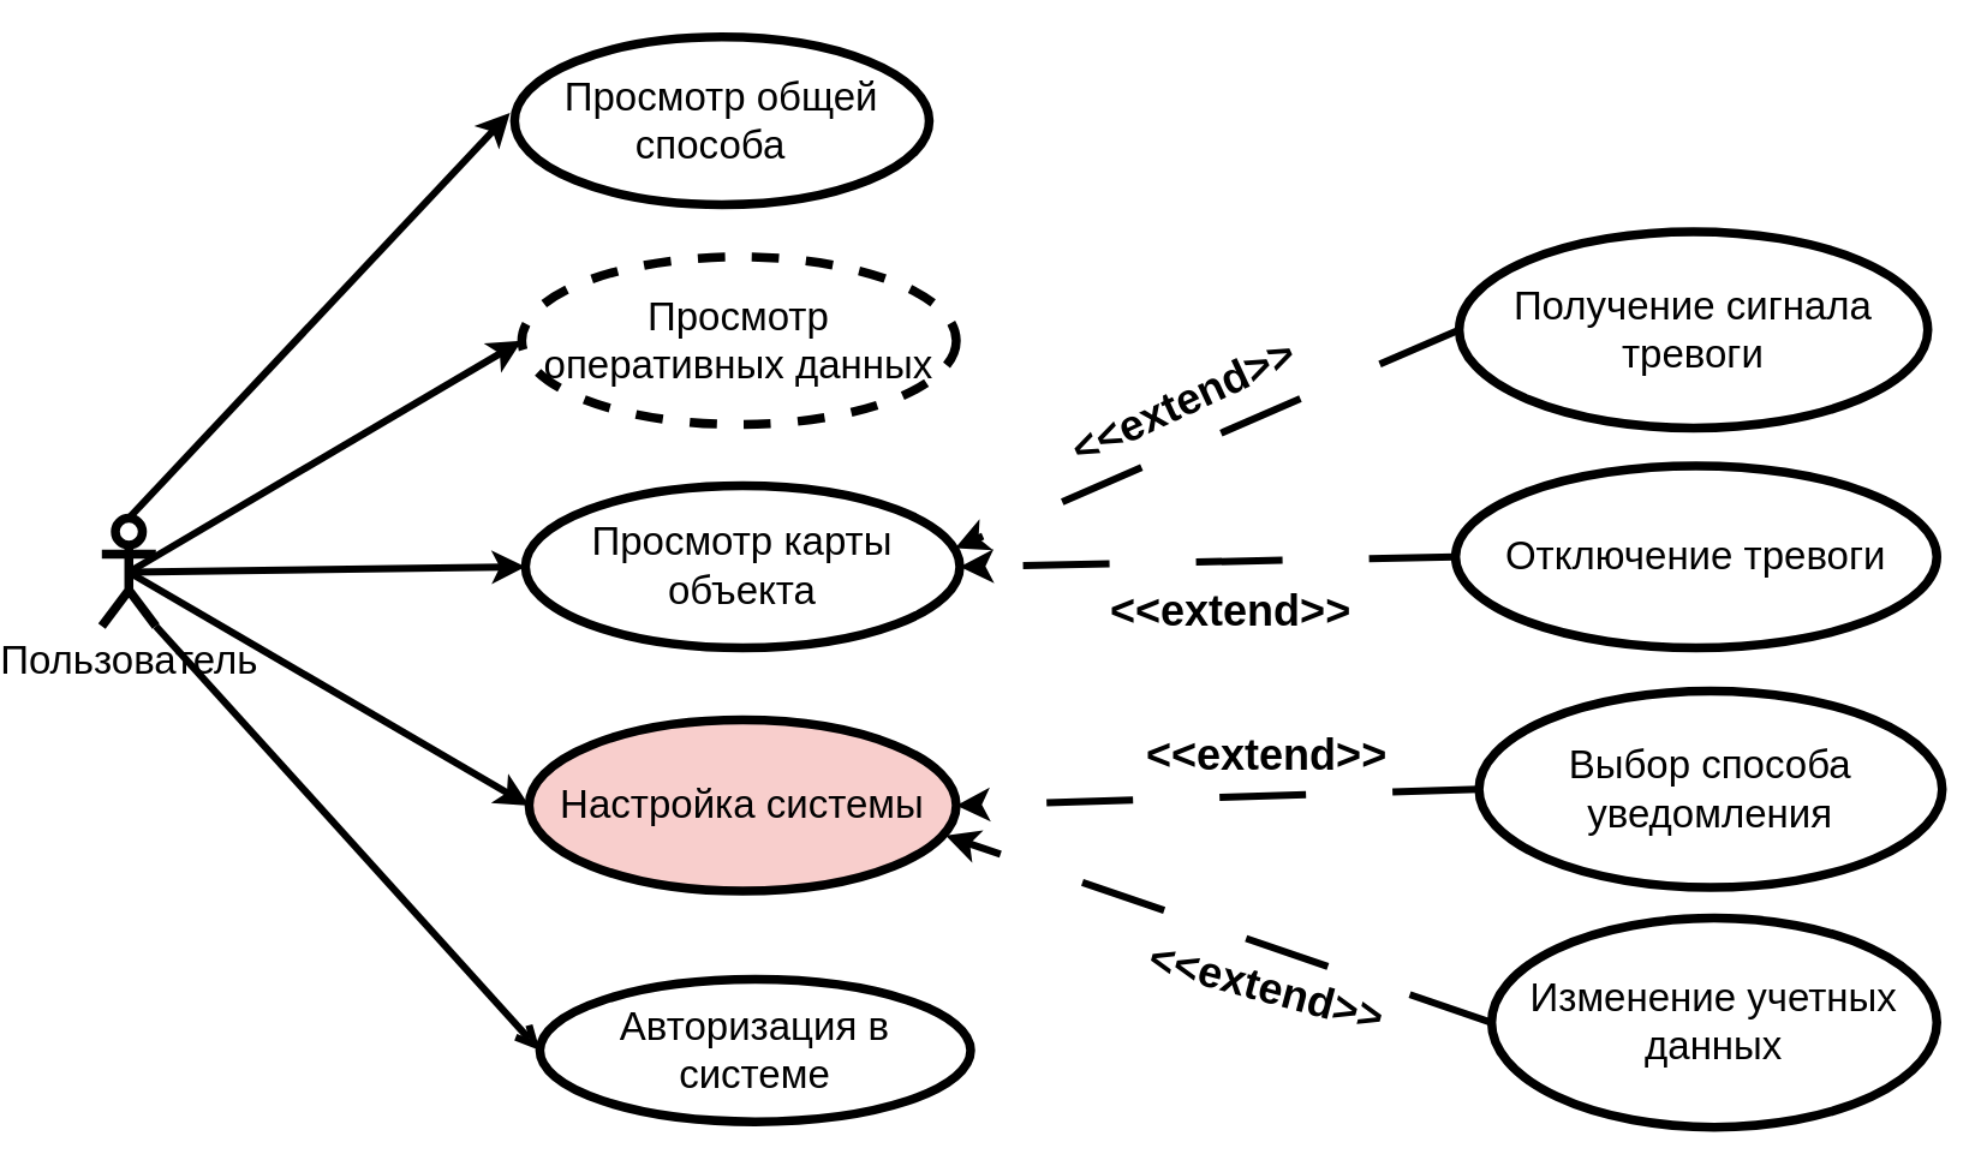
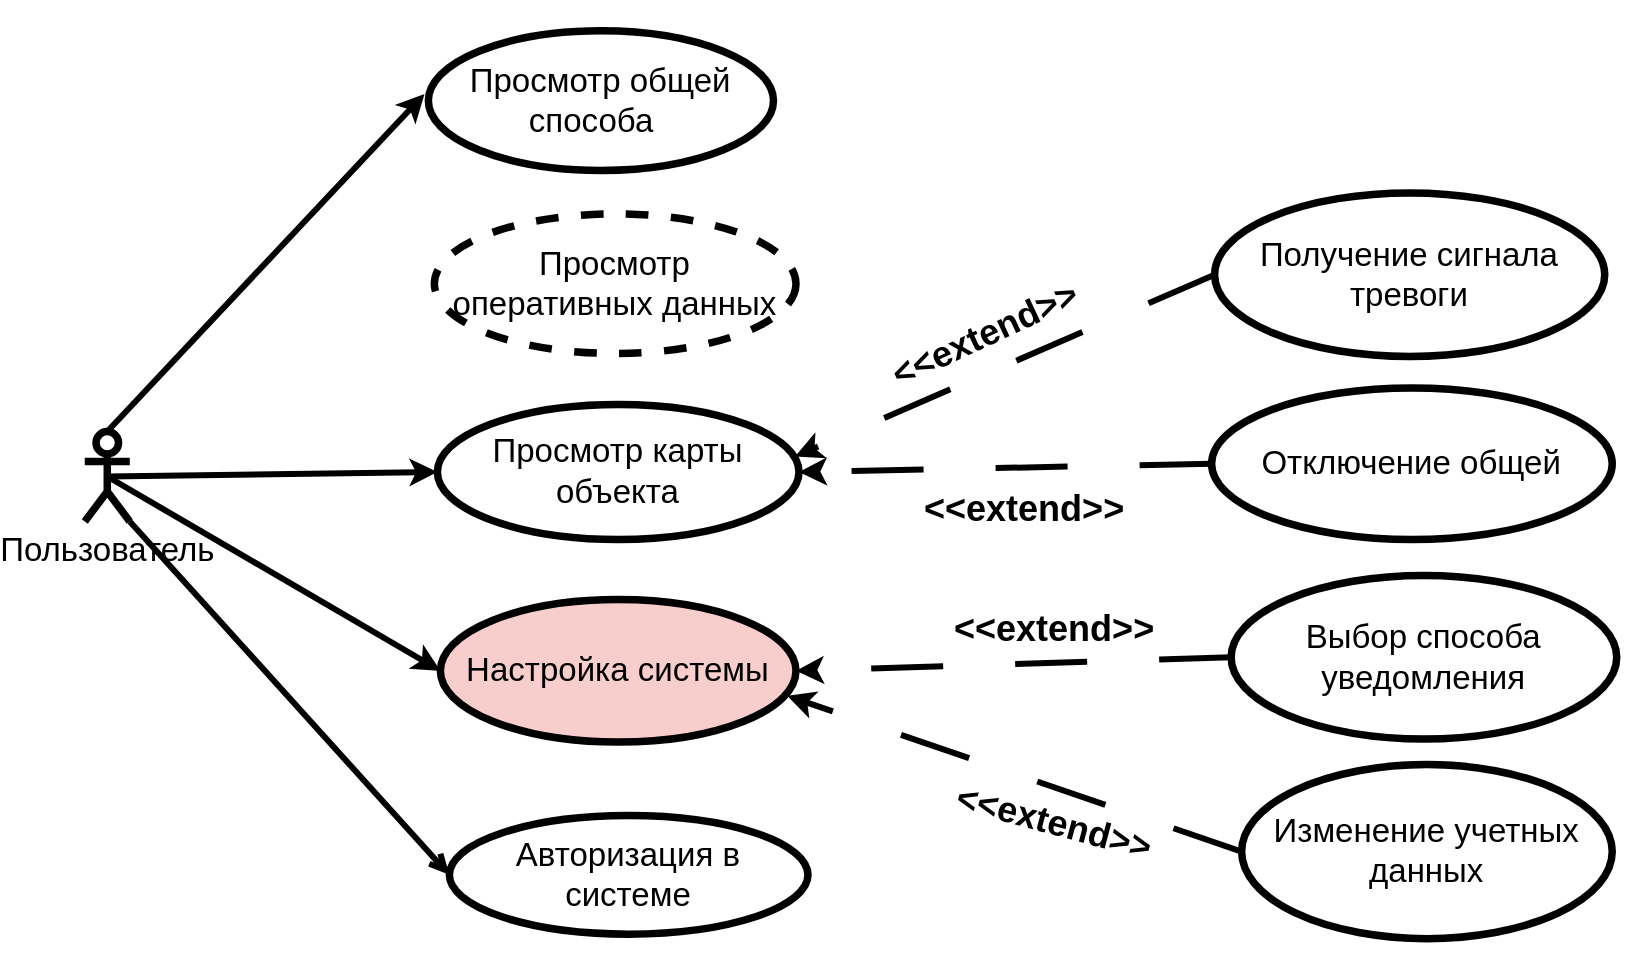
- <mxCell id="5" style="edgeStyle=none;html=1;exitX=0.5;exitY=0.5;exitDx=0;exitDy=0;exitPerimeter=0;entryX=0;entryY=0.5;entryDx=0;entryDy=0;strokeColor=#000000;strokeWidth=4;fontSize=22;fontColor=#000000;" edge="1" parent="1" source="7" target="10"><mxGeometry relative="1" as="geometry" /></mxCell>
- <mxCell id="16" value="Отключение тревоги" style="ellipse;whiteSpace=wrap;html=1;align=center;strokeColor=#000000;strokeWidth=5;fontSize=22;fontColor=#000000;fillColor=#FFFFFF;" vertex="1" parent="1"><mxGeometry x="771" y="258" width="267" height="101" as="geometry" /></mxCell>
+ <mxCell id="16" value="Отключение общей" style="ellipse;whiteSpace=wrap;html=1;align=center;strokeColor=#000000;strokeWidth=5;fontSize=22;fontColor=#000000;fillColor=#FFFFFF;" vertex="1" parent="1"><mxGeometry x="771" y="258" width="267" height="101" as="geometry" /></mxCell>
